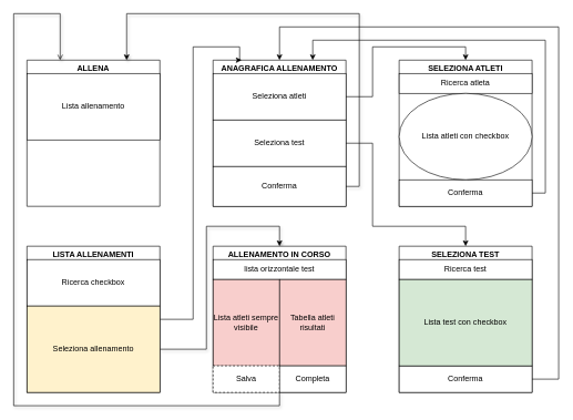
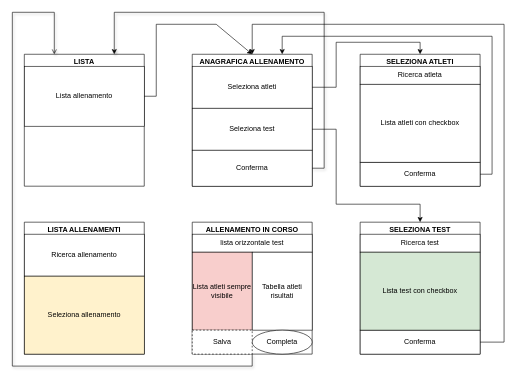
+ <mxCell id="9" value="" style="endArrow=classic;html=1;exitX=1;exitY=0.5;exitDx=0;exitDy=0;entryX=0.5;entryY=0;entryDx=0;entryDy=0;rounded=0;sketch=0;shadow=0;" parent="1" source="4" target="5" edge="1"><mxGeometry width="50" height="50" relative="1" as="geometry"><mxPoint x="350" y="310" as="sourcePoint" /><mxPoint x="400" y="260" as="targetPoint" /><Array as="points"><mxPoint x="260" y="160" /><mxPoint x="260" y="40" /><mxPoint x="360" y="40" /></Array></mxGeometry></mxCell>
- <mxCell id="3" value="ALLENA" style="swimlane;" parent="1" vertex="1"><mxGeometry x="40" y="90" width="200" height="220" as="geometry" /></mxCell>
+ <mxCell id="3" value="LISTA" style="swimlane;" parent="1" vertex="1"><mxGeometry x="40" y="90" width="200" height="220" as="geometry" /></mxCell>
- <mxCell id="13" value="Lista atleti con checkbox" style="ellipse;whiteSpace=wrap;html=1;" parent="10" vertex="1"><mxGeometry y="50" width="200" height="130" as="geometry" /></mxCell>
+ <mxCell id="13" value="Lista atleti con checkbox" style="rounded=0;whiteSpace=wrap;html=1;" parent="10" vertex="1"><mxGeometry y="50" width="200" height="130" as="geometry" /></mxCell>
- <mxCell id="30" style="edgeStyle=orthogonalEdgeStyle;rounded=0;orthogonalLoop=1;jettySize=auto;html=1;exitX=1;exitY=0.5;exitDx=0;exitDy=0;entryX=0.215;entryY=0;entryDx=0;entryDy=0;entryPerimeter=0;" edge="1" parent="1" source="31" target="5"><mxGeometry relative="1" as="geometry"><Array as="points"><mxPoint x="290" y="480" /><mxPoint x="290" y="70" /><mxPoint x="360" y="70" /><mxPoint x="360" y="90" /></Array></mxGeometry></mxCell>
- <mxCell id="2" style="edgeStyle=orthogonalEdgeStyle;rounded=0;sketch=0;orthogonalLoop=1;jettySize=auto;html=1;exitX=1;exitY=0.5;exitDx=0;exitDy=0;entryX=0.5;entryY=0;entryDx=0;entryDy=0;shadow=1;" parent="1" source="33" target="24" edge="1"><mxGeometry relative="1" as="geometry"><Array as="points"><mxPoint x="310" y="525" /><mxPoint x="310" y="340" /><mxPoint x="420" y="340" /></Array></mxGeometry></mxCell>
- <mxCell id="32" value="Ricerca checkbox" style="rounded=0;whiteSpace=wrap;html=1;" parent="31" vertex="1"><mxGeometry y="20" width="200" height="70" as="geometry" /></mxCell>
+ <mxCell id="32" value="Ricerca allenamento" style="rounded=0;whiteSpace=wrap;html=1;" parent="31" vertex="1"><mxGeometry y="20" width="200" height="70" as="geometry" /></mxCell>
- <mxCell id="27" value="Tabella atleti risultati" style="rounded=0;whiteSpace=wrap;html=1;fillColor=#f8cecc;" parent="24" vertex="1"><mxGeometry x="100" y="50" width="100" height="130" as="geometry" /></mxCell>
+ <mxCell id="27" value="Tabella atleti risultati" style="rounded=0;whiteSpace=wrap;html=1;" parent="24" vertex="1"><mxGeometry x="100" y="50" width="100" height="130" as="geometry" /></mxCell>
- <mxCell id="29" value="Completa" style="rounded=0;whiteSpace=wrap;html=1;" parent="24" vertex="1"><mxGeometry x="100" y="180" width="100" height="40" as="geometry" /></mxCell>
+ <mxCell id="29" value="Completa" style="ellipse;whiteSpace=wrap;html=1;" parent="24" vertex="1"><mxGeometry x="100" y="180" width="100" height="40" as="geometry" /></mxCell>
